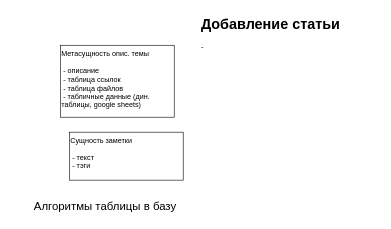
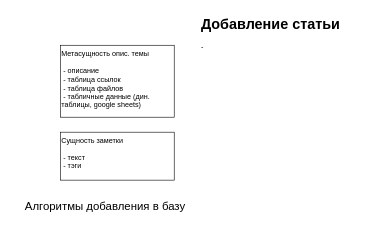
- <mxCell id="3" value="Сущность заметки&lt;br&gt;&lt;br&gt;&amp;nbsp;- текст&lt;br&gt;&amp;nbsp;- тэги" style="rounded=0;whiteSpace=wrap;html=1;align=left;verticalAlign=top;" vertex="1" parent="1"><mxGeometry x="115" y="220" width="190" height="80" as="geometry" /></mxCell>
+ <mxCell id="3" value="Сущность заметки&lt;br&gt;&lt;br&gt;&amp;nbsp;- текст&lt;br&gt;&amp;nbsp;- тэги" style="rounded=0;whiteSpace=wrap;html=1;align=left;verticalAlign=top;" vertex="1" parent="1"><mxGeometry x="100" y="220" width="190" height="80" as="geometry" /></mxCell>
- <mxCell id="5" value="Алгоритмы таблицы в базу" style="text;html=1;strokeColor=none;fillColor=none;align=center;verticalAlign=middle;whiteSpace=wrap;rounded=0;fontSize=19;" vertex="1" parent="1"><mxGeometry x="20" y="330" width="310" height="30" as="geometry" /></mxCell>
+ <mxCell id="5" value="Алгоритмы добавления в базу" style="text;html=1;strokeColor=none;fillColor=none;align=center;verticalAlign=middle;whiteSpace=wrap;rounded=0;fontSize=19;" vertex="1" parent="1"><mxGeometry x="20" y="330" width="310" height="30" as="geometry" /></mxCell>
